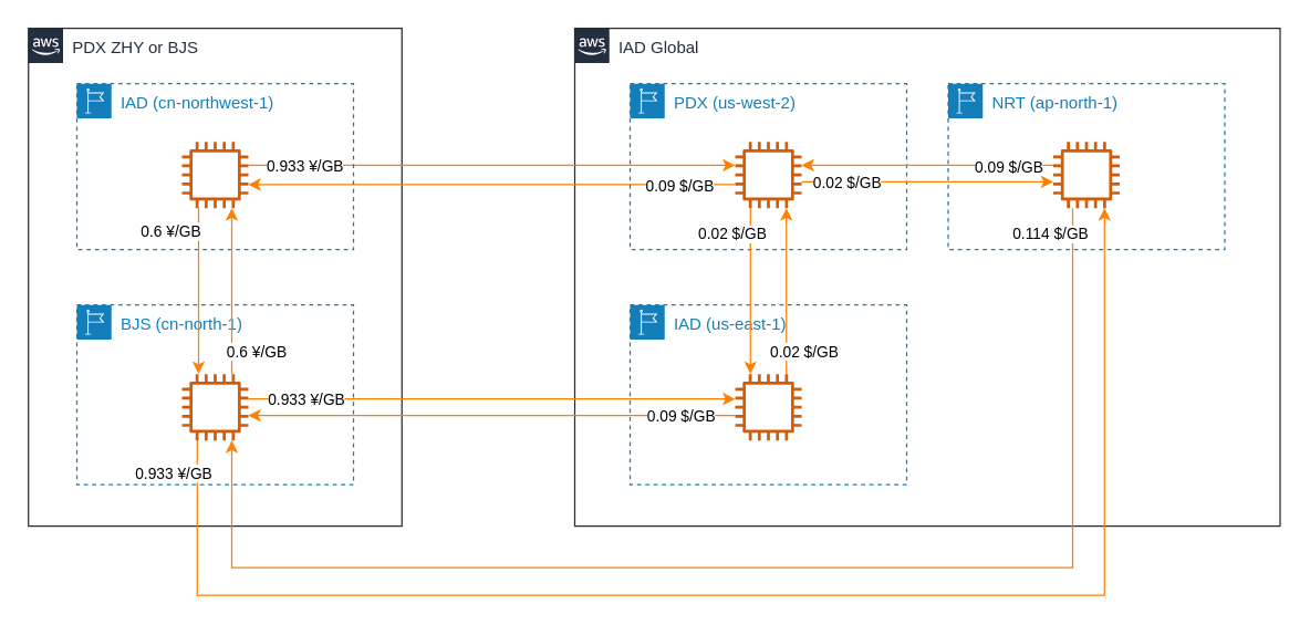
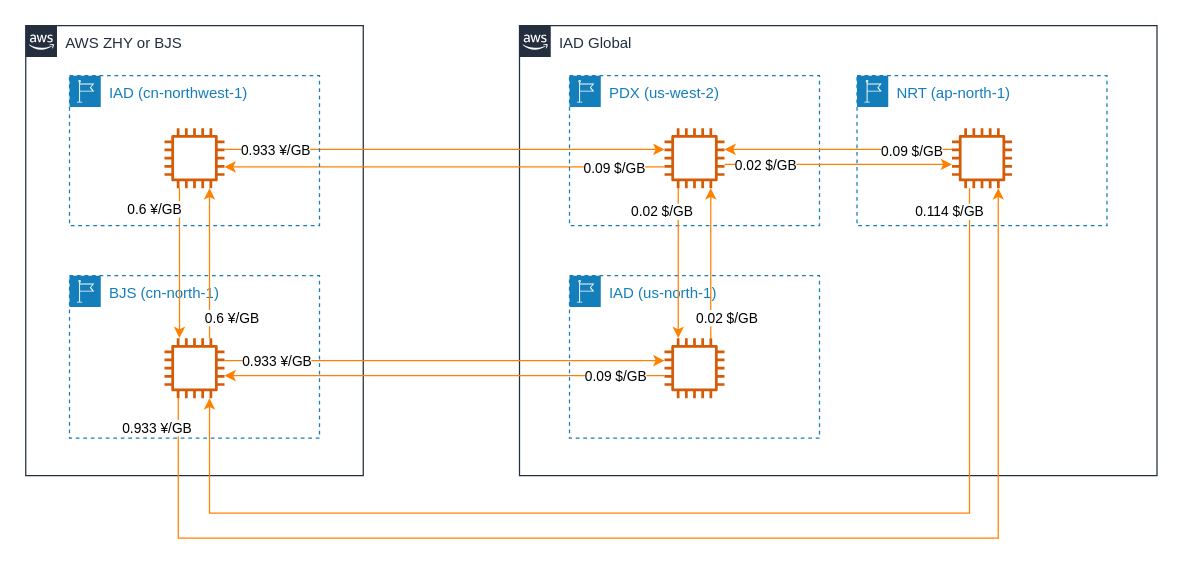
- <mxCell id="3" value="PDX ZHY or BJS" style="points=[[0,0],[0.25,0],[0.5,0],[0.75,0],[1,0],[1,0.25],[1,0.5],[1,0.75],[1,1],[0.75,1],[0.5,1],[0.25,1],[0,1],[0,0.75],[0,0.5],[0,0.25]];outlineConnect=0;gradientColor=none;html=1;whiteSpace=wrap;fontSize=12;fontStyle=0;container=0;pointerEvents=0;collapsible=0;recursiveResize=0;shape=mxgraph.aws4.group;grIcon=mxgraph.aws4.group_aws_cloud_alt;strokeColor=#232F3E;fillColor=none;verticalAlign=top;align=left;spacingLeft=30;fontColor=#232F3E;dashed=0;" parent="1" vertex="1"><mxGeometry x="20" y="20" width="270" height="360" as="geometry" /></mxCell>
+ <mxCell id="3" value="AWS ZHY or BJS" style="points=[[0,0],[0.25,0],[0.5,0],[0.75,0],[1,0],[1,0.25],[1,0.5],[1,0.75],[1,1],[0.75,1],[0.5,1],[0.25,1],[0,1],[0,0.75],[0,0.5],[0,0.25]];outlineConnect=0;gradientColor=none;html=1;whiteSpace=wrap;fontSize=12;fontStyle=0;container=0;pointerEvents=0;collapsible=0;recursiveResize=0;shape=mxgraph.aws4.group;grIcon=mxgraph.aws4.group_aws_cloud_alt;strokeColor=#232F3E;fillColor=none;verticalAlign=top;align=left;spacingLeft=30;fontColor=#232F3E;dashed=0;" parent="1" vertex="1"><mxGeometry x="20" y="20" width="270" height="360" as="geometry" /></mxCell>
- <mxCell id="26" value="IAD (us-east-1)" style="points=[[0,0],[0.25,0],[0.5,0],[0.75,0],[1,0],[1,0.25],[1,0.5],[1,0.75],[1,1],[0.75,1],[0.5,1],[0.25,1],[0,1],[0,0.75],[0,0.5],[0,0.25]];outlineConnect=0;gradientColor=none;html=1;whiteSpace=wrap;fontSize=12;fontStyle=0;container=1;pointerEvents=0;collapsible=0;recursiveResize=0;shape=mxgraph.aws4.group;grIcon=mxgraph.aws4.group_region;strokeColor=#147EBA;fillColor=none;verticalAlign=top;align=left;spacingLeft=30;fontColor=#147EBA;dashed=1;" parent="1" vertex="1"><mxGeometry x="455" y="220" width="200" height="130" as="geometry" /></mxCell>
+ <mxCell id="26" value="IAD (us-north-1)" style="points=[[0,0],[0.25,0],[0.5,0],[0.75,0],[1,0],[1,0.25],[1,0.5],[1,0.75],[1,1],[0.75,1],[0.5,1],[0.25,1],[0,1],[0,0.75],[0,0.5],[0,0.25]];outlineConnect=0;gradientColor=none;html=1;whiteSpace=wrap;fontSize=12;fontStyle=0;container=1;pointerEvents=0;collapsible=0;recursiveResize=0;shape=mxgraph.aws4.group;grIcon=mxgraph.aws4.group_region;strokeColor=#147EBA;fillColor=none;verticalAlign=top;align=left;spacingLeft=30;fontColor=#147EBA;dashed=1;" parent="1" vertex="1"><mxGeometry x="455" y="220" width="200" height="130" as="geometry" /></mxCell>
